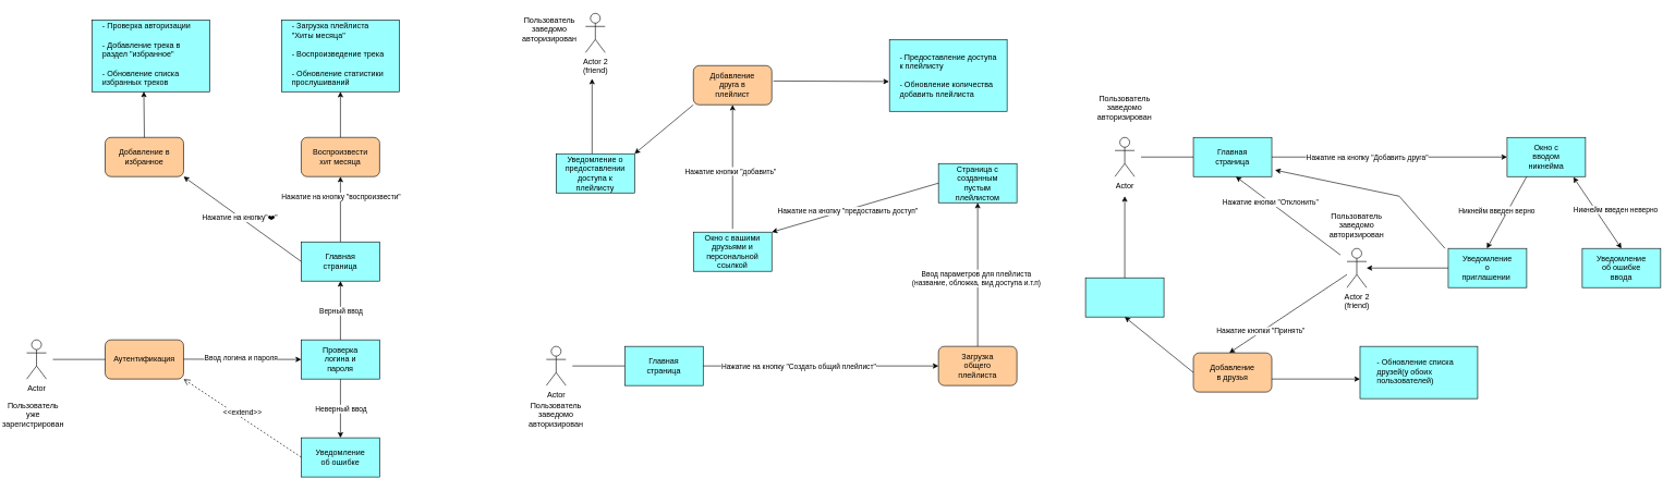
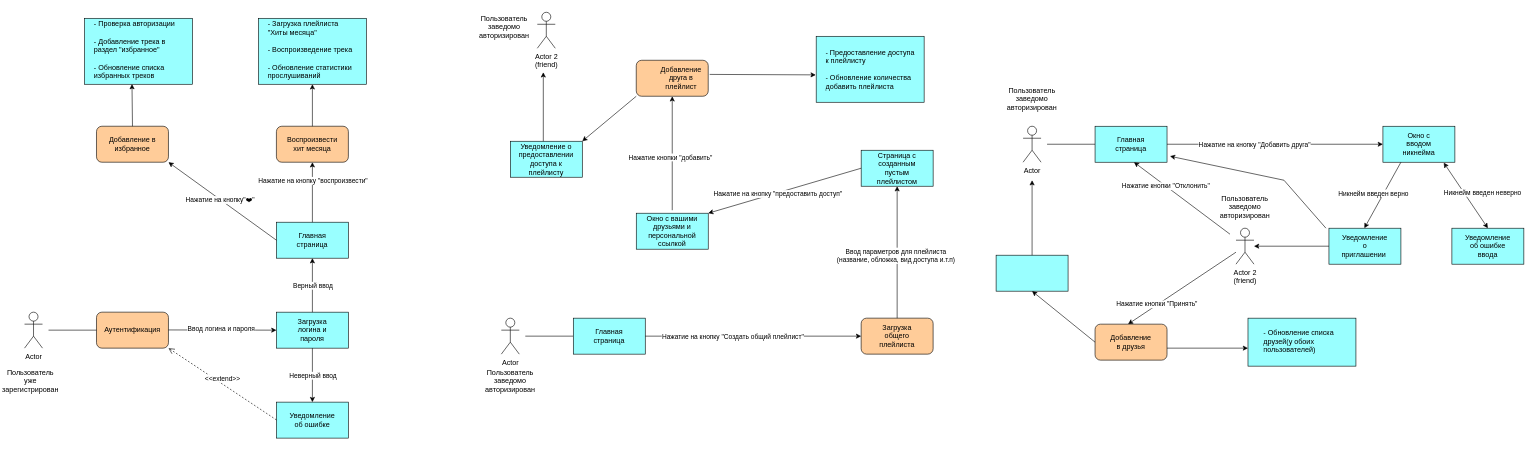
- <mxCell id="54" value="Добавление друга в плейлист" style="text;html=1;align=center;verticalAlign=middle;whiteSpace=wrap;rounded=0;" vertex="1" parent="1"><mxGeometry x="1090" y="115" width="60" height="30" as="geometry" /></mxCell>
+ <mxCell id="54" value="Добавление друга в плейлист" style="text;html=1;align=center;verticalAlign=middle;whiteSpace=wrap;rounded=0;" vertex="1" parent="1"><mxGeometry x="1105" y="115" width="60" height="30" as="geometry" /></mxCell>
- <mxCell id="8" value="Проверка логина и пароля" style="text;html=1;align=center;verticalAlign=middle;whiteSpace=wrap;rounded=0;" parent="1" vertex="1"><mxGeometry x="490" y="535" width="60" height="30" as="geometry" /></mxCell>
+ <mxCell id="8" value="Загрузка логина и пароля" style="text;html=1;align=center;verticalAlign=middle;whiteSpace=wrap;rounded=0;" parent="1" vertex="1"><mxGeometry x="490" y="535" width="60" height="30" as="geometry" /></mxCell>
